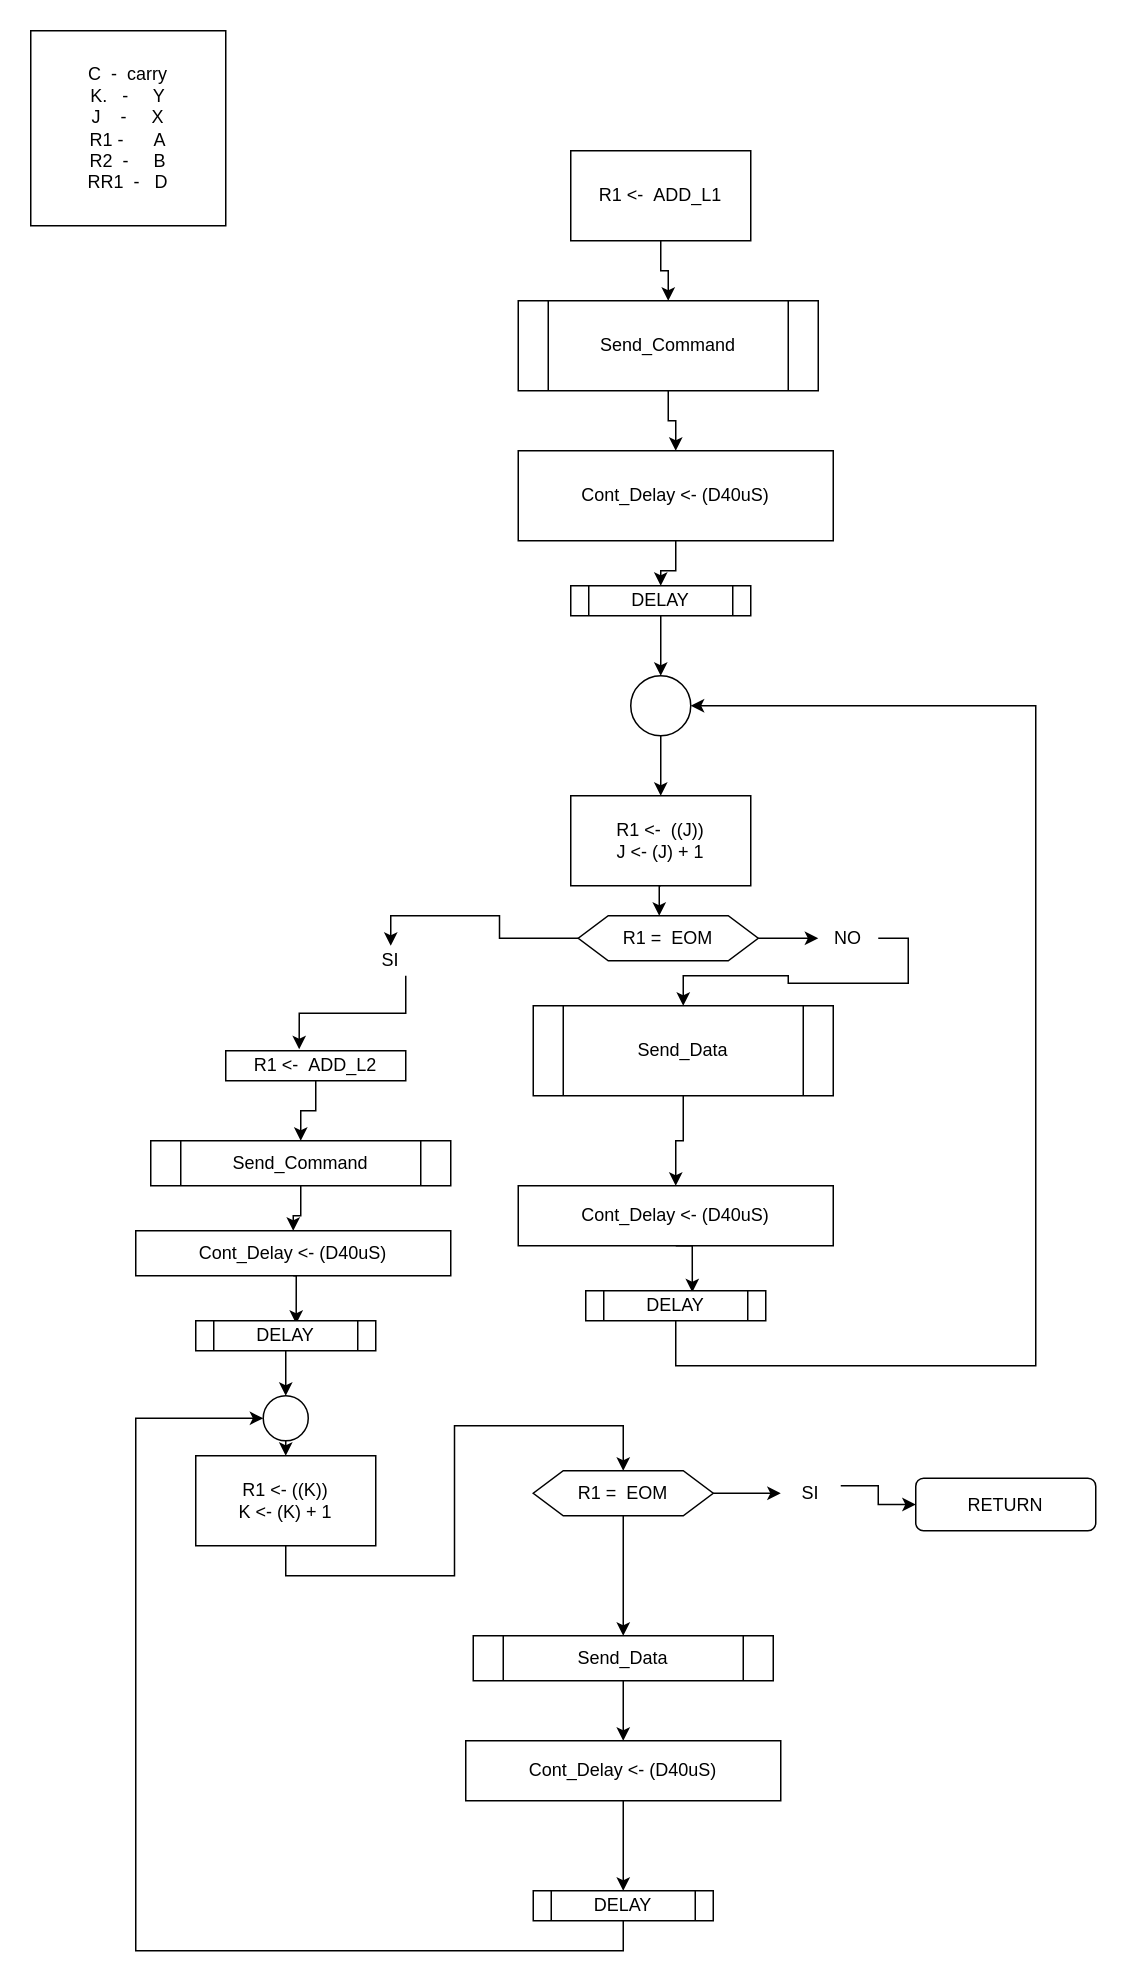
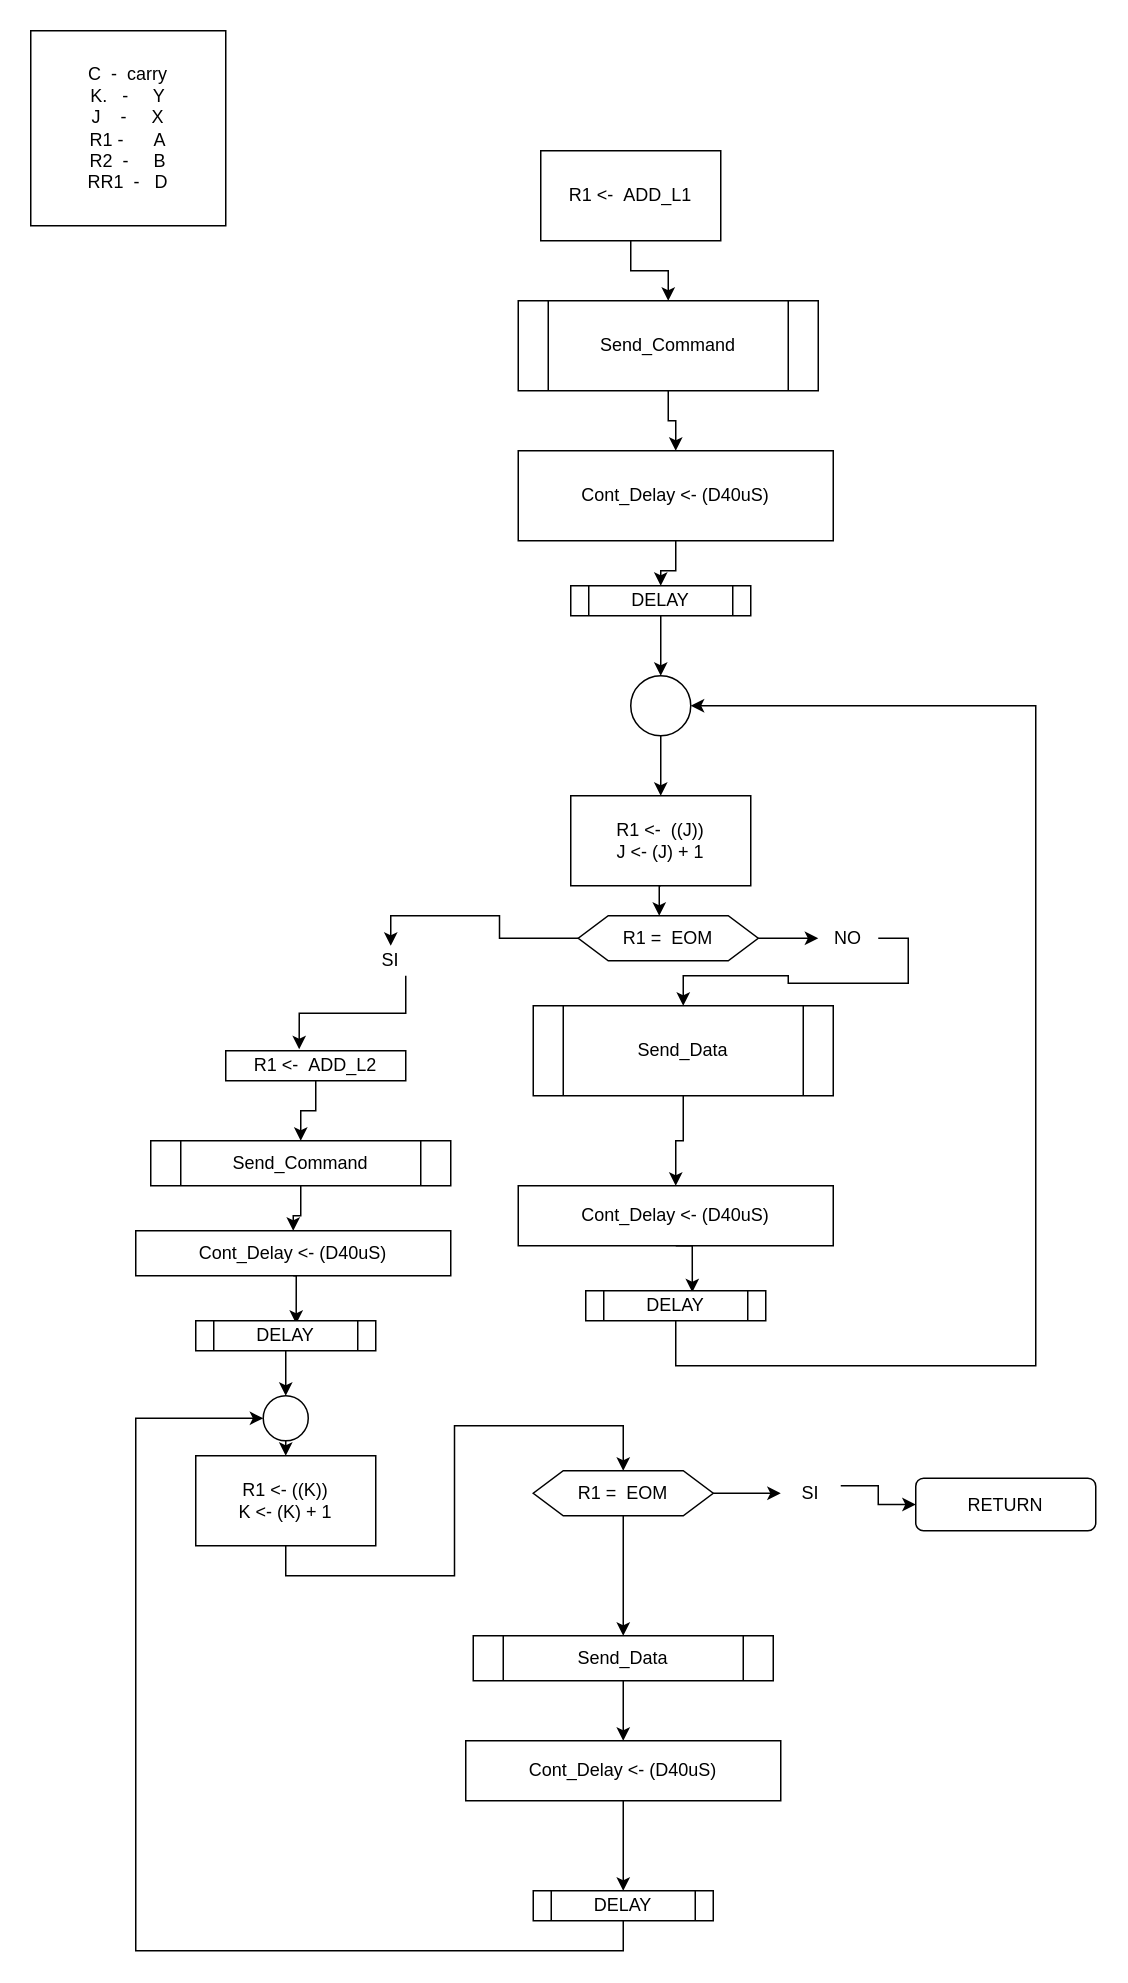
- <mxCell id="4" value="R1 &amp;lt;- &amp;nbsp;ADD_L1" style="rounded=0;whiteSpace=wrap;html=1;" parent="1" vertex="1"><mxGeometry x="380" y="100" width="120" height="60" as="geometry" /></mxCell>
+ <mxCell id="4" value="R1 &amp;lt;- &amp;nbsp;ADD_L1" style="rounded=0;whiteSpace=wrap;html=1;" parent="1" vertex="1"><mxGeometry x="360" y="100" width="120" height="60" as="geometry" /></mxCell>
